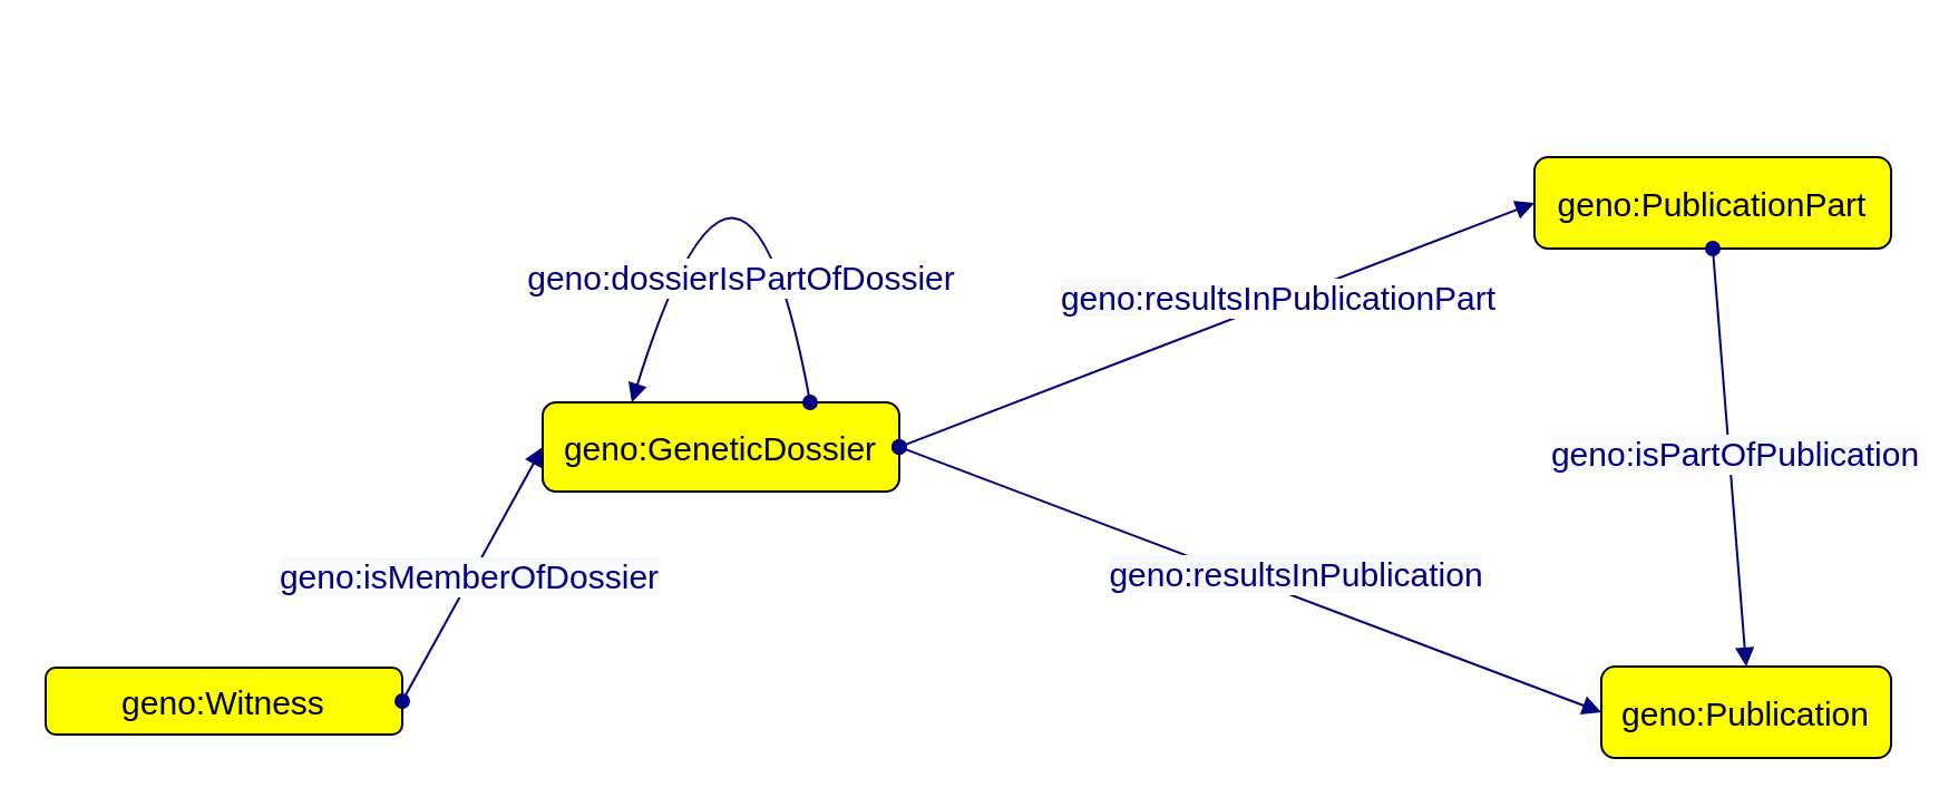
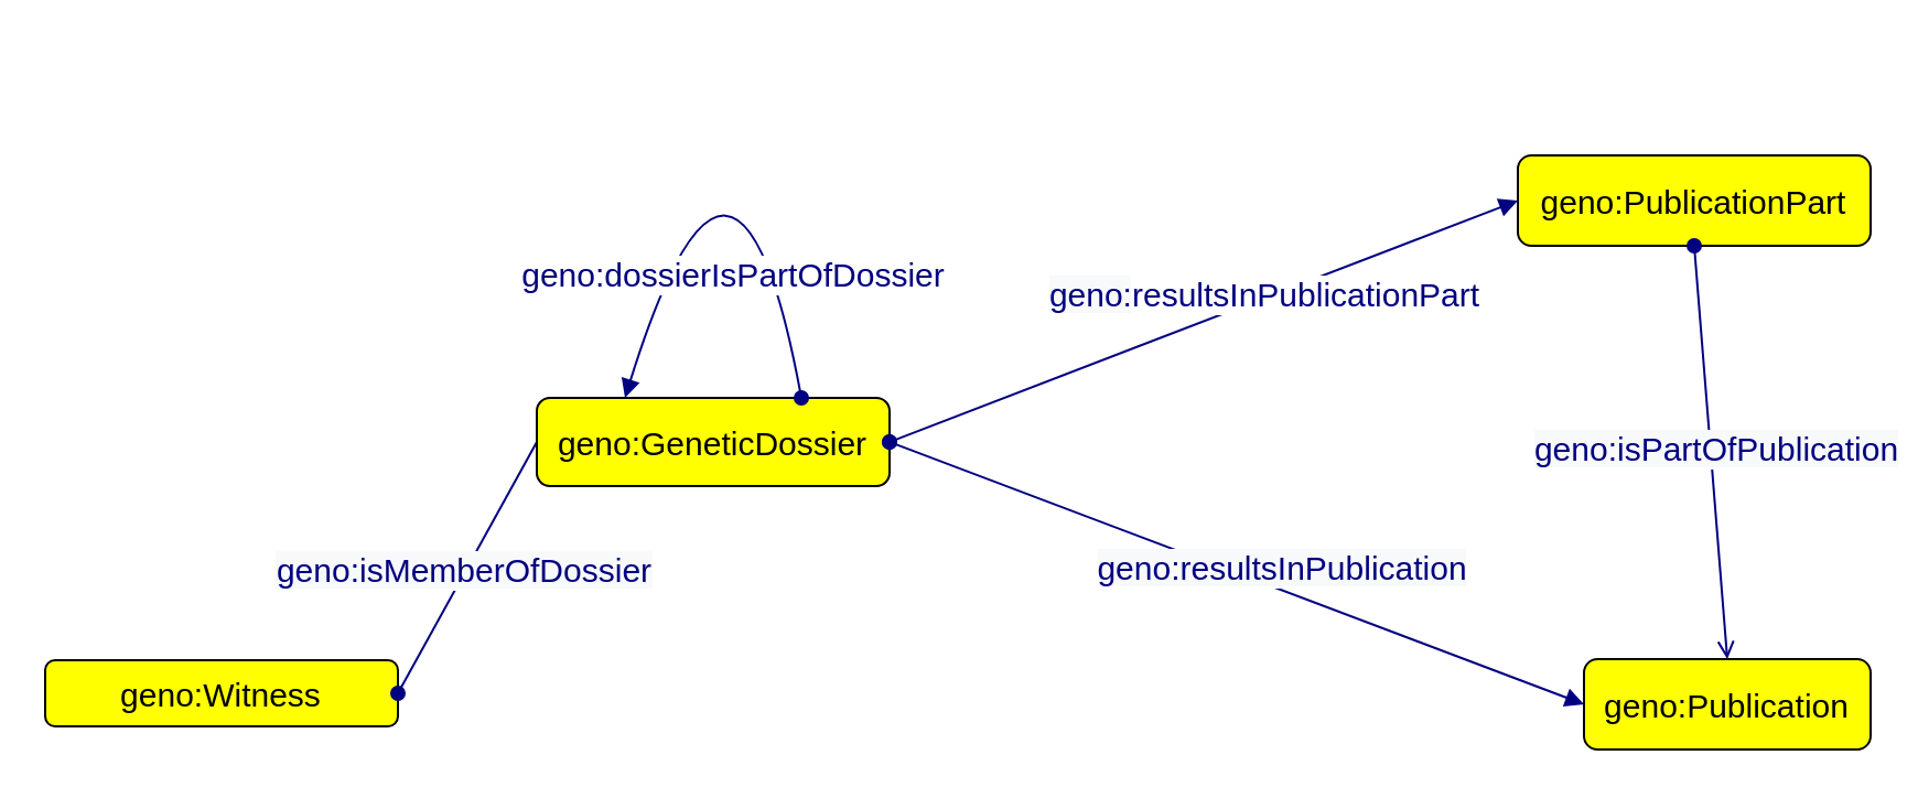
- <mxCell id="3" value="" style="graphMlID=e0;rounded=0;endArrow=block;strokeColor=#000080;strokeWidth=1.0;startArrow=oval;startFill=1;endFill=1;exitX=1;exitY=0.5;exitDx=0;exitDy=0;entryX=0;entryY=0.5;entryDx=0;entryDy=0;fontFamily=Helvetica;fontSize=15;" edge="1" parent="1" source="2" target="5"><mxGeometry relative="1" as="geometry"><mxPoint x="230" y="300" as="sourcePoint" /><mxPoint x="360" y="360" as="targetPoint" /></mxGeometry></mxCell>
+ <mxCell id="3" value="" style="graphMlID=e0;rounded=0;endArrow=none;strokeColor=#000080;strokeWidth=1.0;startArrow=oval;startFill=1;endFill=1;exitX=1;exitY=0.5;exitDx=0;exitDy=0;entryX=0;entryY=0.5;entryDx=0;entryDy=0;fontFamily=Helvetica;fontSize=15;" edge="1" parent="1" source="2" target="5"><mxGeometry relative="1" as="geometry"><mxPoint x="230" y="300" as="sourcePoint" /><mxPoint x="360" y="360" as="targetPoint" /></mxGeometry></mxCell>
- <mxCell id="14" value="" style="graphMlID=e0;rounded=0;endArrow=block;strokeColor=#000080;strokeWidth=1.0;startArrow=oval;startFill=1;endFill=1;fontFamily=Helvetica;fontSize=15;curved=1;entryX=0.5;entryY=0;entryDx=0;entryDy=0;exitX=0.5;exitY=1;exitDx=0;exitDy=0;" edge="1" parent="1" source="11" target="6"><mxGeometry relative="1" as="geometry"><mxPoint x="330" y="250.082" as="sourcePoint" /><mxPoint x="481" y="250" as="targetPoint" /></mxGeometry></mxCell>
+ <mxCell id="14" value="" style="graphMlID=e0;rounded=0;endArrow=open;strokeColor=#000080;strokeWidth=1.0;startArrow=oval;startFill=1;endFill=1;fontFamily=Helvetica;fontSize=15;curved=1;entryX=0.5;entryY=0;entryDx=0;entryDy=0;exitX=0.5;exitY=1;exitDx=0;exitDy=0;" edge="1" parent="1" source="11" target="6"><mxGeometry relative="1" as="geometry"><mxPoint x="330" y="250.082" as="sourcePoint" /><mxPoint x="481" y="250" as="targetPoint" /></mxGeometry></mxCell>
